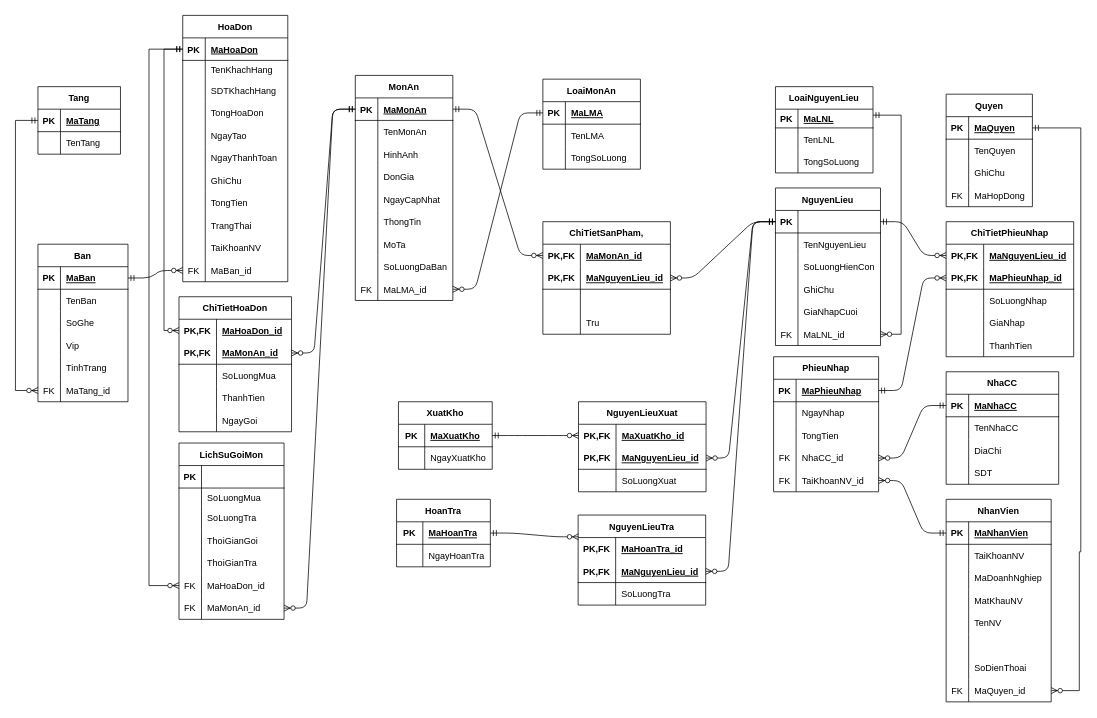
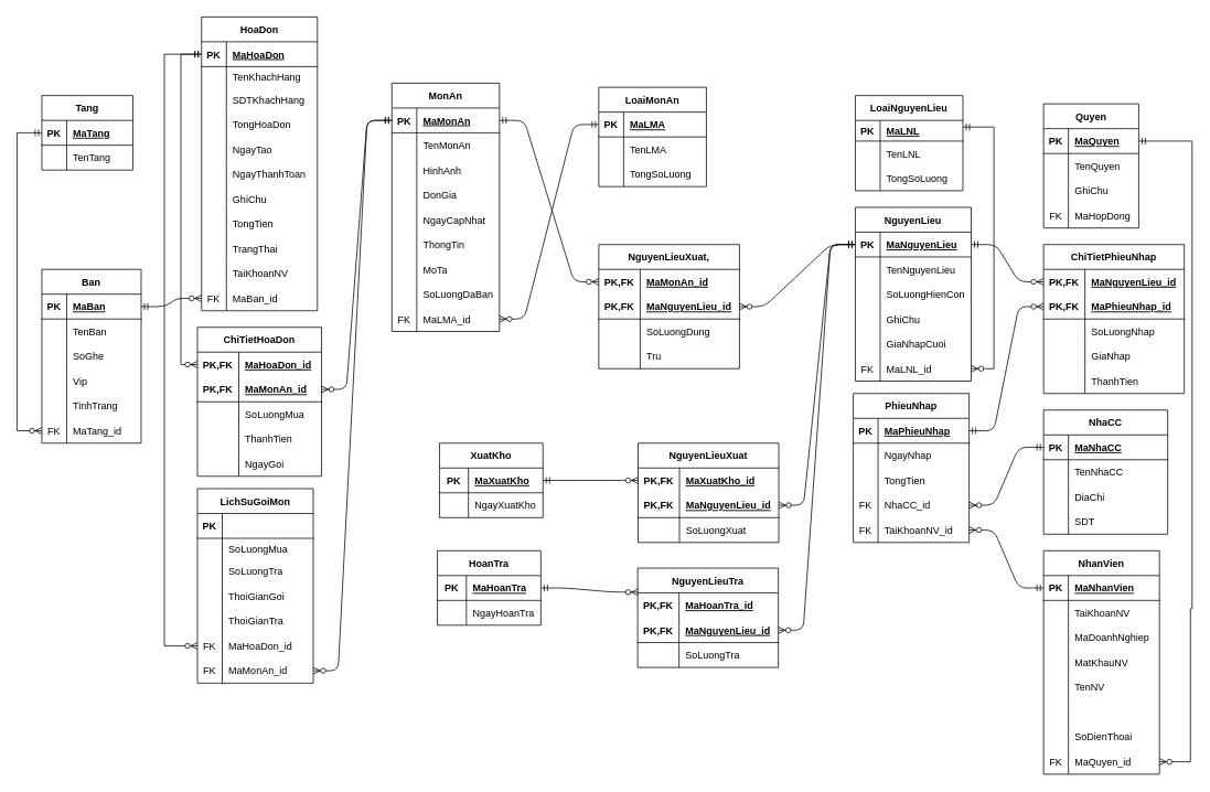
+ <mxCell id="149" value="MaNguyenLieu" style="shape=partialRectangle;connectable=0;fillColor=none;top=0;left=0;bottom=0;right=0;align=left;spacingLeft=6;fontStyle=5;overflow=hidden;" parent="147" vertex="1"><mxGeometry x="30" width="110" height="30" as="geometry"><mxRectangle width="110" height="30" as="alternateBounds" /></mxGeometry></mxCell>
- <mxCell id="297" value="ChiTietSanPham," style="shape=table;startSize=30;container=1;collapsible=1;childLayout=tableLayout;fixedRows=1;rowLines=0;fontStyle=1;align=center;resizeLast=1;fillColor=none;" vertex="1" parent="1"><mxGeometry x="723" y="295" width="170" height="150" as="geometry" /></mxCell>
+ <mxCell id="297" value="NguyenLieuXuat," style="shape=table;startSize=30;container=1;collapsible=1;childLayout=tableLayout;fixedRows=1;rowLines=0;fontStyle=1;align=center;resizeLast=1;fillColor=none;" vertex="1" parent="1"><mxGeometry x="723" y="295" width="170" height="150" as="geometry" /></mxCell>
+ <mxCell id="306" value="SoLuongDung" style="shape=partialRectangle;connectable=0;fillColor=none;top=0;left=0;bottom=0;right=0;align=left;spacingLeft=6;overflow=hidden;" vertex="1" parent="304"><mxGeometry x="50" width="120" height="30" as="geometry"><mxRectangle width="120" height="30" as="alternateBounds" /></mxGeometry></mxCell>
